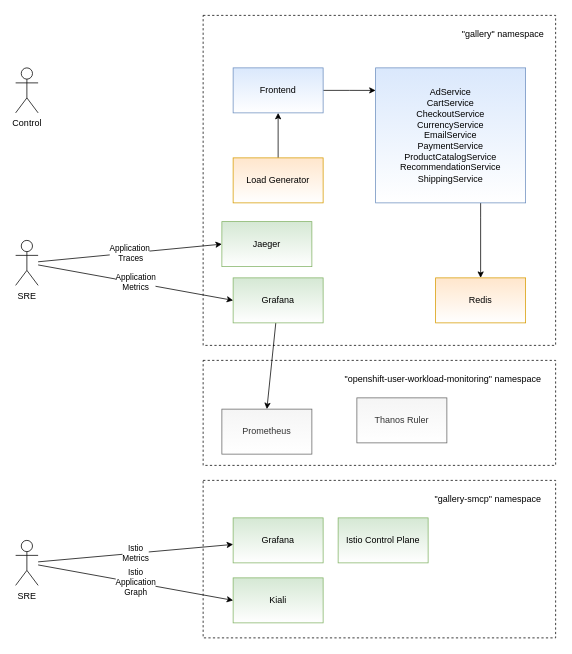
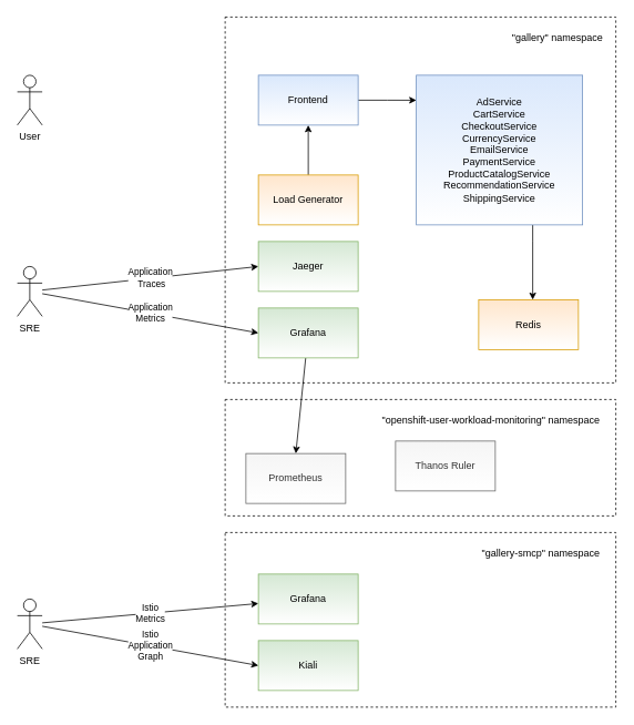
- <mxCell id="20" value="Control" style="shape=umlActor;verticalLabelPosition=bottom;verticalAlign=top;html=1;outlineConnect=0;gradientColor=#ffffff;" vertex="1" parent="1"><mxGeometry x="20" y="90" width="30" height="60" as="geometry" /></mxCell>
+ <mxCell id="20" value="User" style="shape=umlActor;verticalLabelPosition=bottom;verticalAlign=top;html=1;outlineConnect=0;gradientColor=#ffffff;" vertex="1" parent="1"><mxGeometry x="20" y="90" width="30" height="60" as="geometry" /></mxCell>
- <mxCell id="12" value="Jaeger" style="rounded=0;whiteSpace=wrap;html=1;fillColor=#d5e8d4;strokeColor=#82b366;gradientColor=#ffffff;" vertex="1" parent="1"><mxGeometry x="295" y="295" width="120" height="60" as="geometry" /></mxCell>
+ <mxCell id="12" value="Jaeger" style="rounded=0;whiteSpace=wrap;html=1;fillColor=#d5e8d4;strokeColor=#82b366;gradientColor=#ffffff;" vertex="1" parent="1"><mxGeometry x="310" y="290" width="120" height="60" as="geometry" /></mxCell>
- <mxCell id="17" value="Redis" style="rounded=0;whiteSpace=wrap;html=1;fillColor=#ffe6cc;strokeColor=#d79b00;gradientColor=#ffffff;" vertex="1" parent="1"><mxGeometry x="580" y="370" width="120" height="60" as="geometry" /></mxCell>
+ <mxCell id="17" value="Redis" style="rounded=0;whiteSpace=wrap;html=1;fillColor=#ffe6cc;strokeColor=#d79b00;gradientColor=#ffffff;" vertex="1" parent="1"><mxGeometry x="575" y="360" width="120" height="60" as="geometry" /></mxCell>
- <mxCell id="5" value="Istio Control Plane" style="rounded=0;whiteSpace=wrap;html=1;fillColor=#d5e8d4;strokeColor=#82b366;gradientColor=#ffffff;" vertex="1" parent="1"><mxGeometry x="450" y="690" width="120" height="60" as="geometry" /></mxCell>
